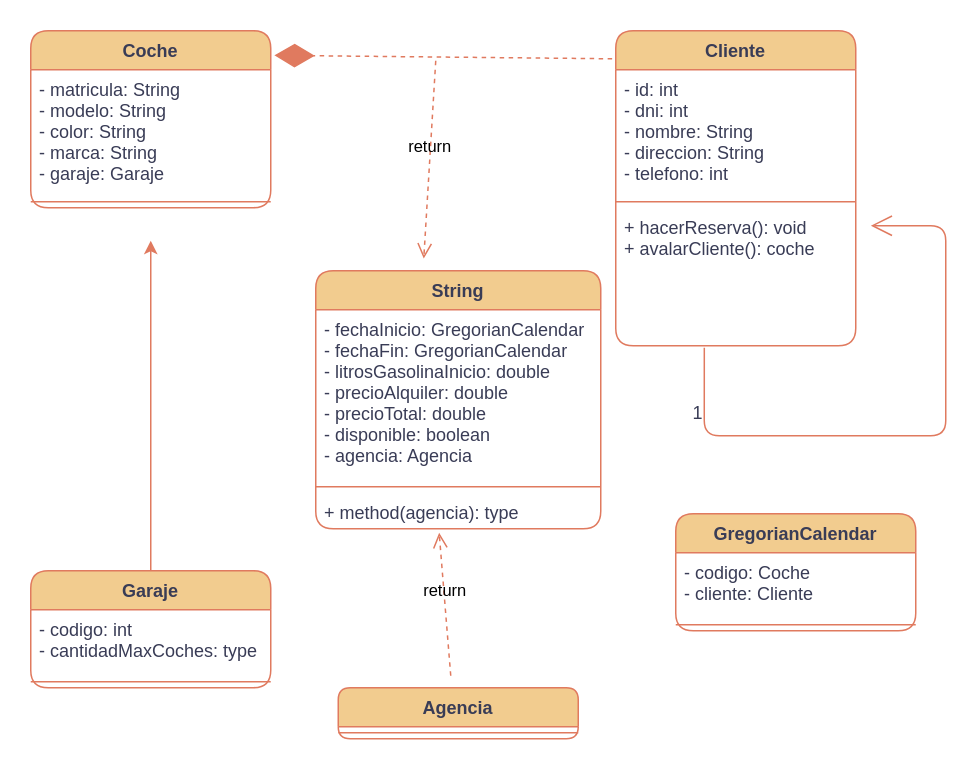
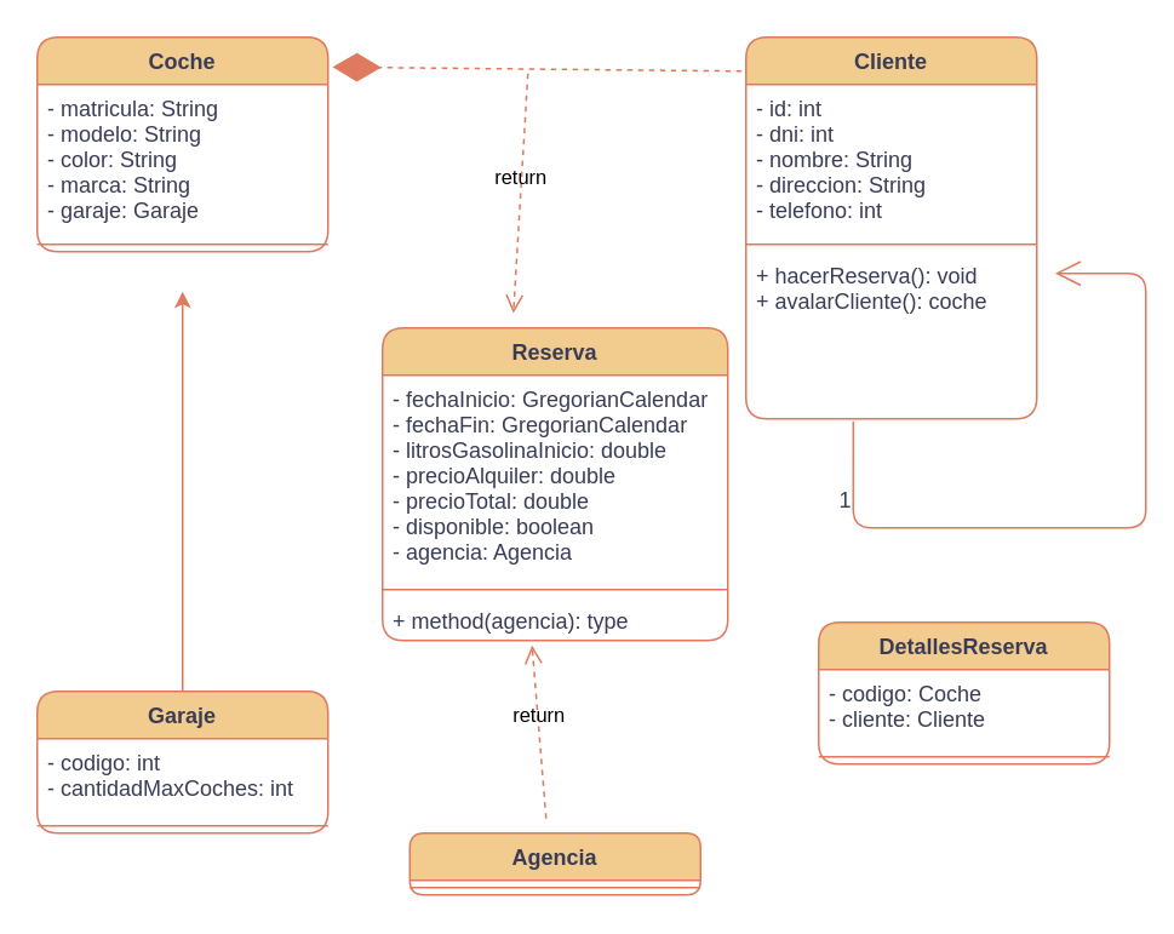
- <mxCell id="14" value="String" style="swimlane;fontStyle=1;align=center;verticalAlign=top;childLayout=stackLayout;horizontal=1;startSize=26;horizontalStack=0;resizeParent=1;resizeParentMax=0;resizeLast=0;collapsible=1;marginBottom=0;rounded=1;labelBackgroundColor=none;fillColor=#F2CC8F;strokeColor=#E07A5F;fontColor=#393C56;" vertex="1" parent="1"><mxGeometry x="210" y="180" width="190" height="172" as="geometry" /></mxCell>
+ <mxCell id="14" value="Reserva" style="swimlane;fontStyle=1;align=center;verticalAlign=top;childLayout=stackLayout;horizontal=1;startSize=26;horizontalStack=0;resizeParent=1;resizeParentMax=0;resizeLast=0;collapsible=1;marginBottom=0;rounded=1;labelBackgroundColor=none;fillColor=#F2CC8F;strokeColor=#E07A5F;fontColor=#393C56;" vertex="1" parent="1"><mxGeometry x="210" y="180" width="190" height="172" as="geometry" /></mxCell>
- <mxCell id="21" value="GregorianCalendar" style="swimlane;fontStyle=1;align=center;verticalAlign=top;childLayout=stackLayout;horizontal=1;startSize=26;horizontalStack=0;resizeParent=1;resizeParentMax=0;resizeLast=0;collapsible=1;marginBottom=0;rounded=1;labelBackgroundColor=none;fillColor=#F2CC8F;strokeColor=#E07A5F;fontColor=#393C56;" vertex="1" parent="1"><mxGeometry x="450" y="342" width="160" height="78" as="geometry" /></mxCell>
+ <mxCell id="21" value="DetallesReserva" style="swimlane;fontStyle=1;align=center;verticalAlign=top;childLayout=stackLayout;horizontal=1;startSize=26;horizontalStack=0;resizeParent=1;resizeParentMax=0;resizeLast=0;collapsible=1;marginBottom=0;rounded=1;labelBackgroundColor=none;fillColor=#F2CC8F;strokeColor=#E07A5F;fontColor=#393C56;" vertex="1" parent="1"><mxGeometry x="450" y="342" width="160" height="78" as="geometry" /></mxCell>
- <mxCell id="12" value="- codigo: int&#10;- cantidadMaxCoches: type" style="text;strokeColor=none;fillColor=none;align=left;verticalAlign=top;spacingLeft=4;spacingRight=4;overflow=hidden;rotatable=0;points=[[0,0.5],[1,0.5]];portConstraint=eastwest;rounded=1;labelBackgroundColor=none;fontColor=#393C56;" vertex="1" parent="11"><mxGeometry y="26" width="160" height="44" as="geometry" /></mxCell>
+ <mxCell id="12" value="- codigo: int&#10;- cantidadMaxCoches: int" style="text;strokeColor=none;fillColor=none;align=left;verticalAlign=top;spacingLeft=4;spacingRight=4;overflow=hidden;rotatable=0;points=[[0,0.5],[1,0.5]];portConstraint=eastwest;rounded=1;labelBackgroundColor=none;fontColor=#393C56;" vertex="1" parent="11"><mxGeometry y="26" width="160" height="44" as="geometry" /></mxCell>
